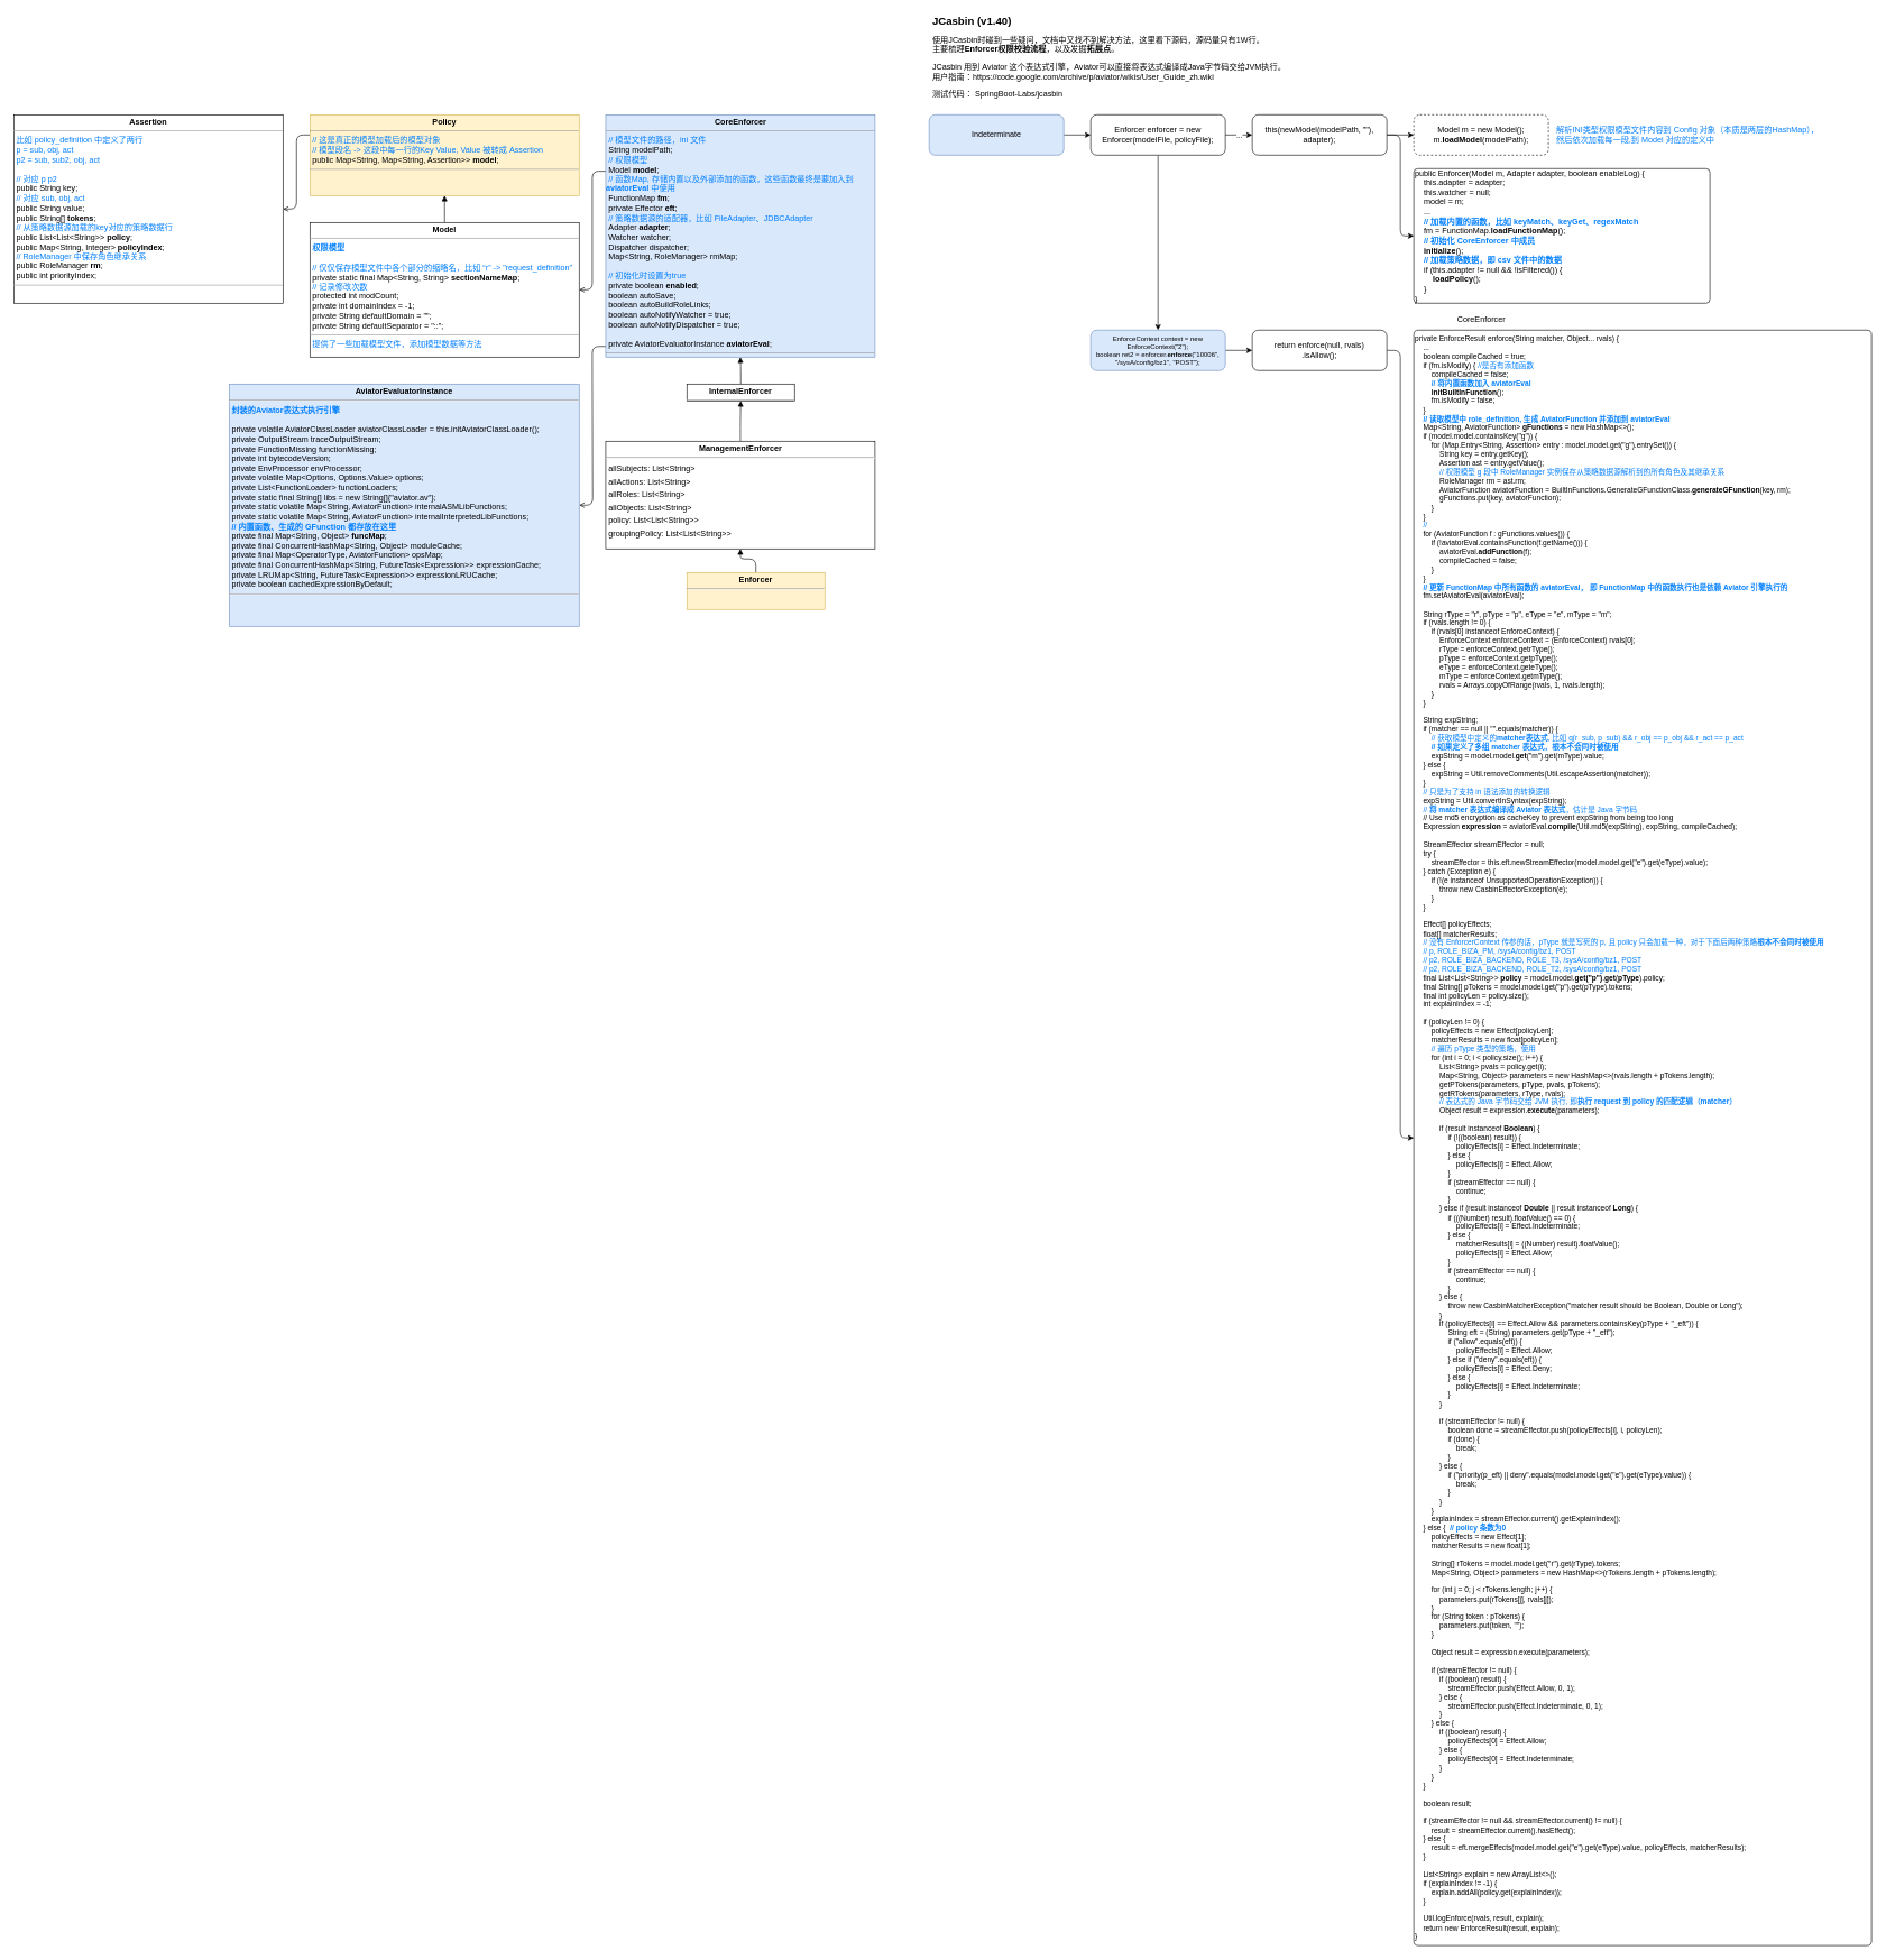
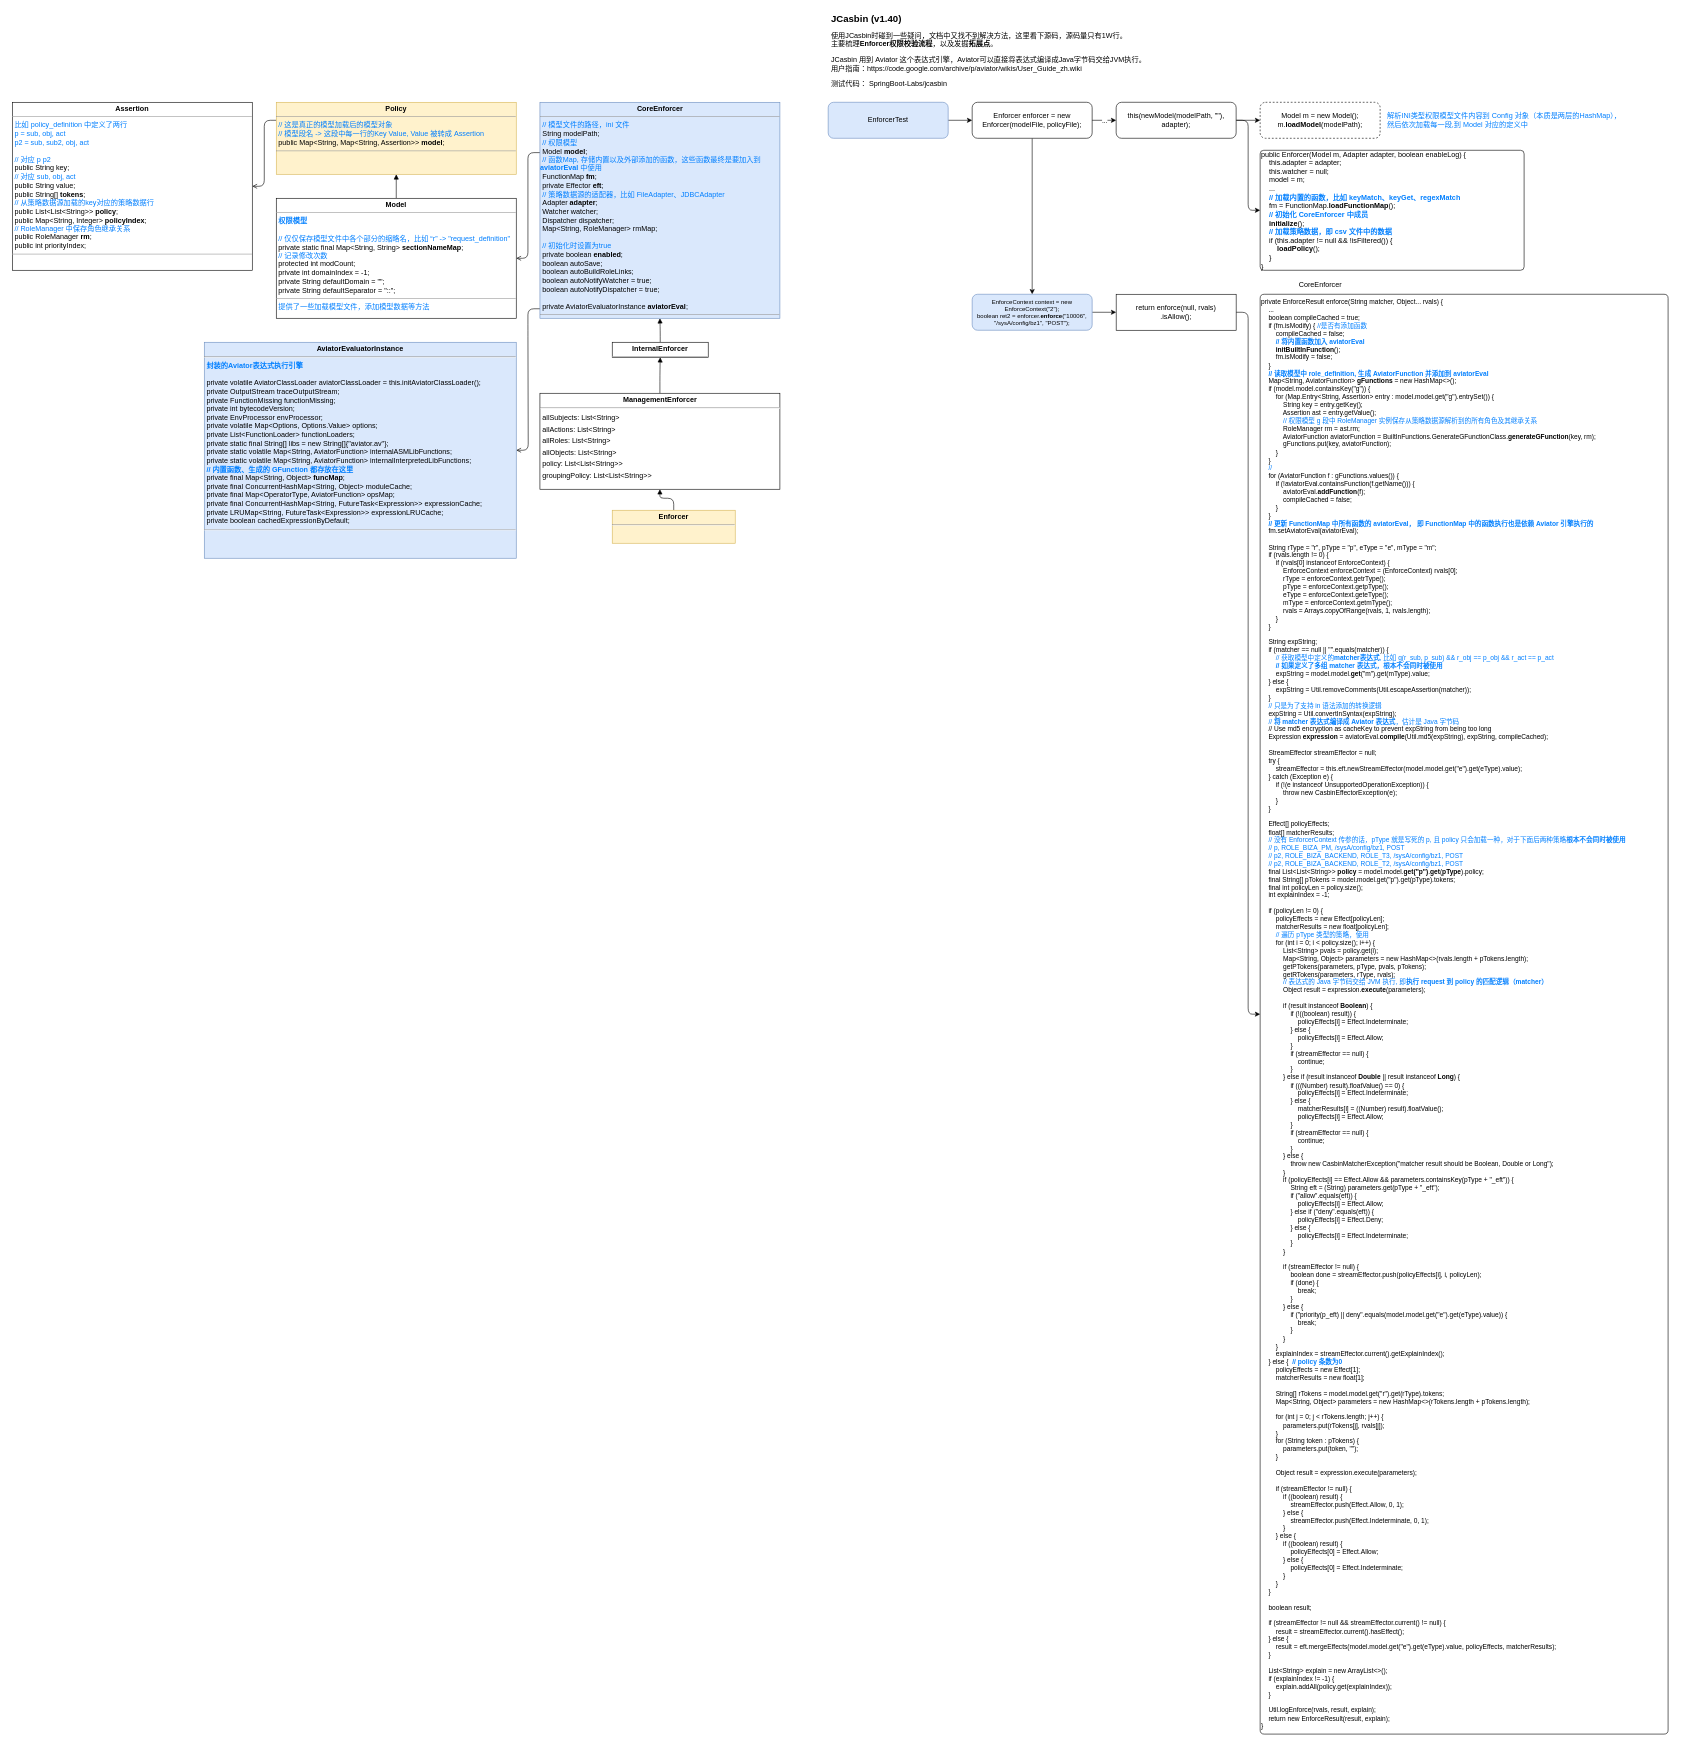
- <mxCell id="4" value="Indeterminate" style="rounded=1;whiteSpace=wrap;html=1;fillColor=#dae8fc;strokeColor=#6c8ebf;" vertex="1" parent="1"><mxGeometry x="1380" y="170" width="200" height="60" as="geometry" /></mxCell>
+ <mxCell id="4" value="EnforcerTest" style="rounded=1;whiteSpace=wrap;html=1;fillColor=#dae8fc;strokeColor=#6c8ebf;" vertex="1" parent="1"><mxGeometry x="1380" y="170" width="200" height="60" as="geometry" /></mxCell>
- <mxCell id="35" value="return enforce(null, rvals)&lt;br&gt;.isAllow();" style="rounded=1;whiteSpace=wrap;html=1;" vertex="1" parent="1"><mxGeometry x="1860" y="490" width="200" height="60" as="geometry" /></mxCell>
+ <mxCell id="35" value="return enforce(null, rvals)&lt;br&gt;.isAllow();" style="whiteSpace=wrap;html=1;rounded=0;" vertex="1" parent="1"><mxGeometry x="1860" y="490" width="200" height="60" as="geometry" /></mxCell>
